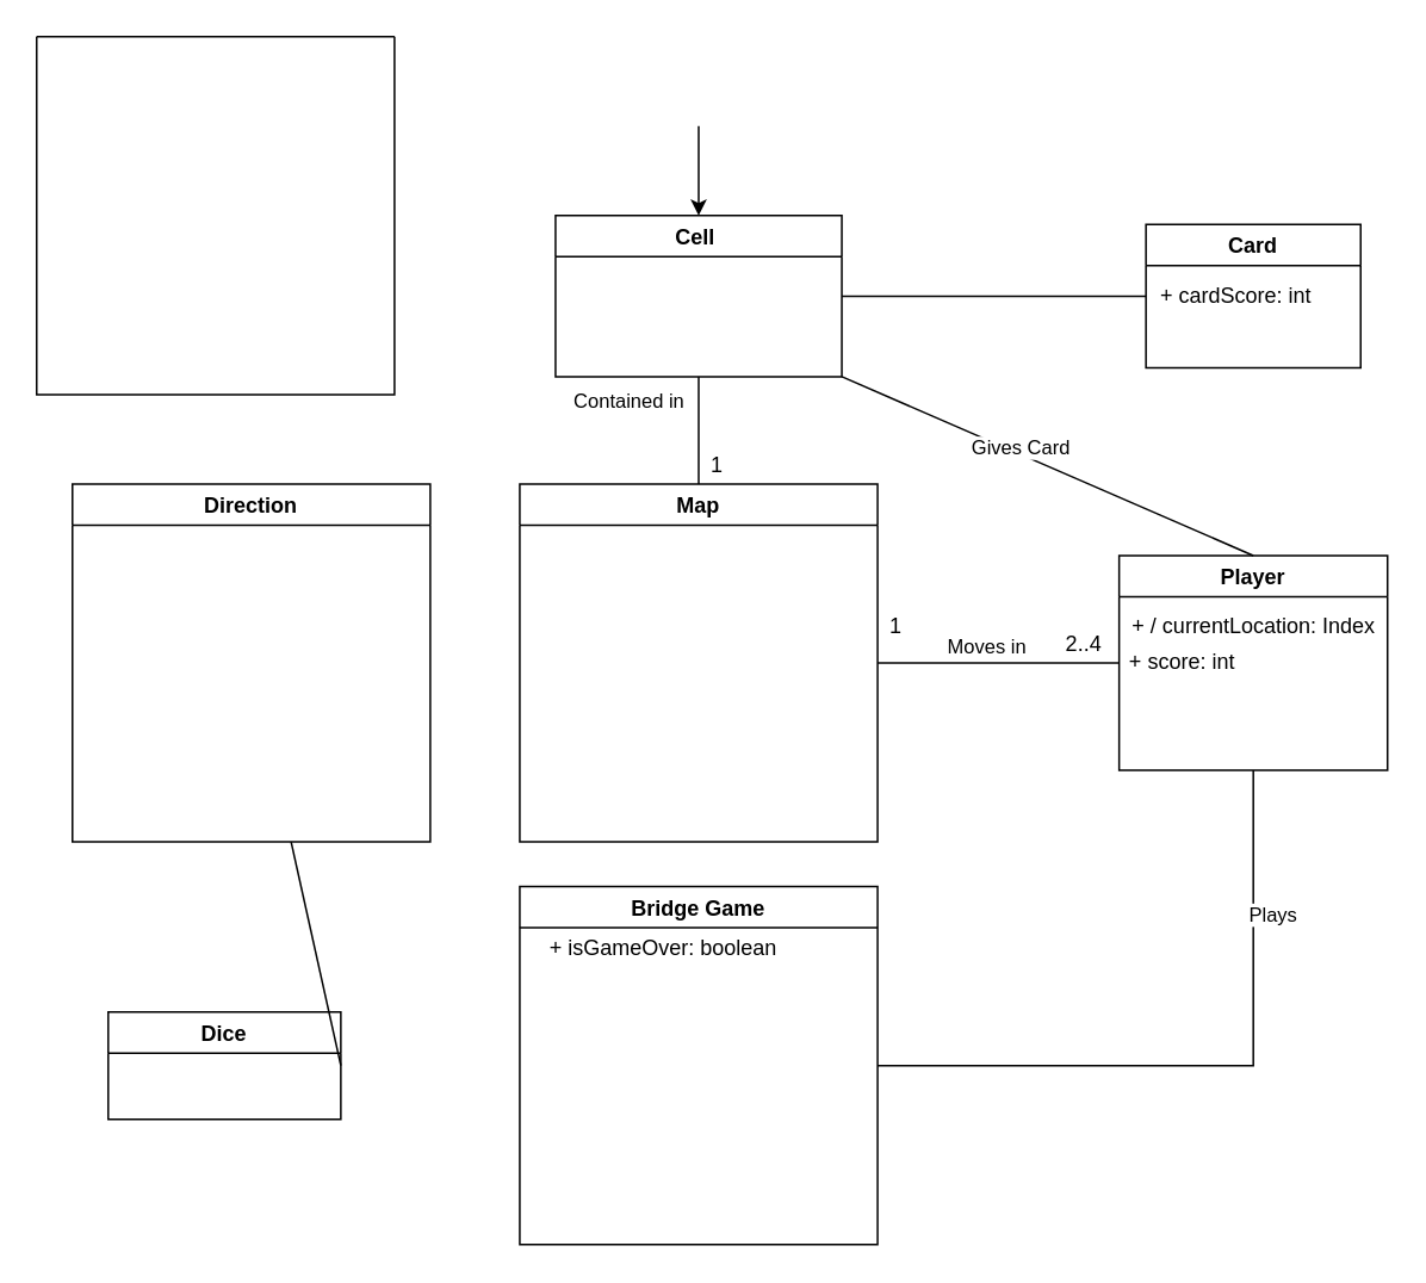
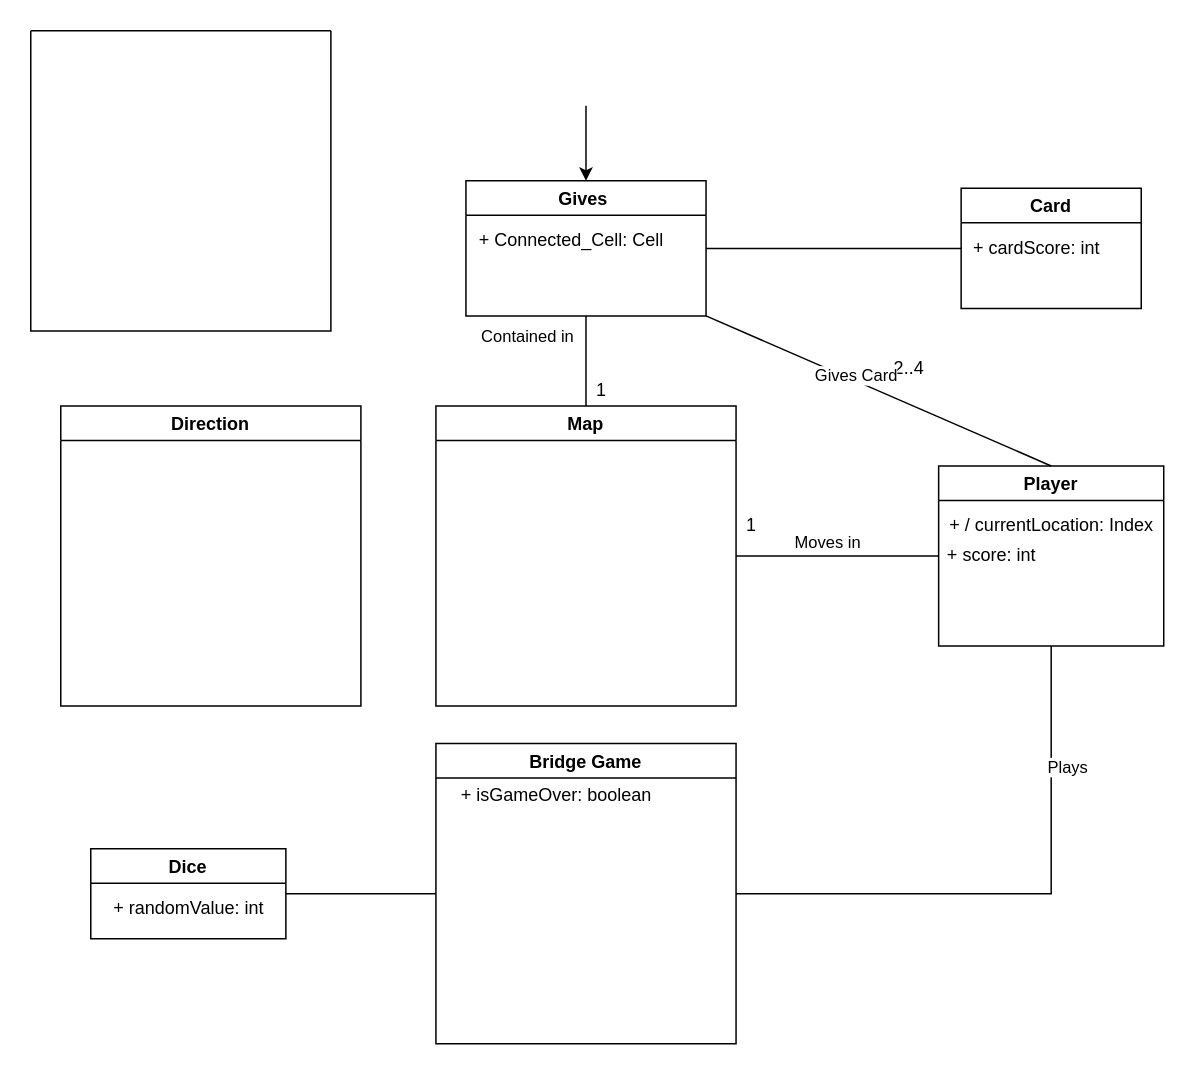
- <mxCell id="2" value="Cell " style="swimlane;" vertex="1" parent="1"><mxGeometry x="310" y="120" width="160" height="90" as="geometry" /></mxCell>
+ <mxCell id="2" value="Gives " style="swimlane;" vertex="1" parent="1"><mxGeometry x="310" y="120" width="160" height="90" as="geometry" /></mxCell>
+ <mxCell id="3" value="+ Connected_Cell: Cell" style="text;html=1;align=center;verticalAlign=middle;resizable=0;points=[];autosize=1;strokeColor=none;fillColor=none;" vertex="1" parent="2"><mxGeometry y="30" width="140" height="20" as="geometry" /></mxCell>
- <mxCell id="17" value="2..4" style="text;html=1;align=center;verticalAlign=middle;resizable=0;points=[];autosize=1;strokeColor=none;fillColor=none;" vertex="1" parent="1"><mxGeometry x="585" y="350" width="40" height="20" as="geometry" /></mxCell>
+ <mxCell id="17" value="2..4" style="text;html=1;align=center;verticalAlign=middle;resizable=0;points=[];autosize=1;strokeColor=none;fillColor=none;" vertex="1" parent="1"><mxGeometry x="585" y="235" width="40" height="20" as="geometry" /></mxCell>
- <mxCell id="26" value="" style="endArrow=none;html=1;rounded=0;strokeColor=default;exitX=1;exitY=0.5;exitDx=0;exitDy=0;" edge="1" parent="1" source="11" target="13"><mxGeometry width="50" height="50" relative="1" as="geometry"><mxPoint x="390" y="400" as="sourcePoint" /><mxPoint x="440" y="350" as="targetPoint" /></mxGeometry></mxCell>
+ <mxCell id="26" value="" style="endArrow=none;html=1;rounded=0;strokeColor=default;entryX=0;entryY=0.5;entryDx=0;entryDy=0;exitX=1;exitY=0.5;exitDx=0;exitDy=0;" edge="1" parent="1" source="11" target="22"><mxGeometry width="50" height="50" relative="1" as="geometry"><mxPoint x="390" y="400" as="sourcePoint" /><mxPoint x="440" y="350" as="targetPoint" /></mxGeometry></mxCell>
+ <mxCell id="12" value="+ randomValue: int" style="text;html=1;align=center;verticalAlign=middle;resizable=0;points=[];autosize=1;strokeColor=none;fillColor=none;" vertex="1" parent="11"><mxGeometry x="5" y="30" width="120" height="20" as="geometry" /></mxCell>
